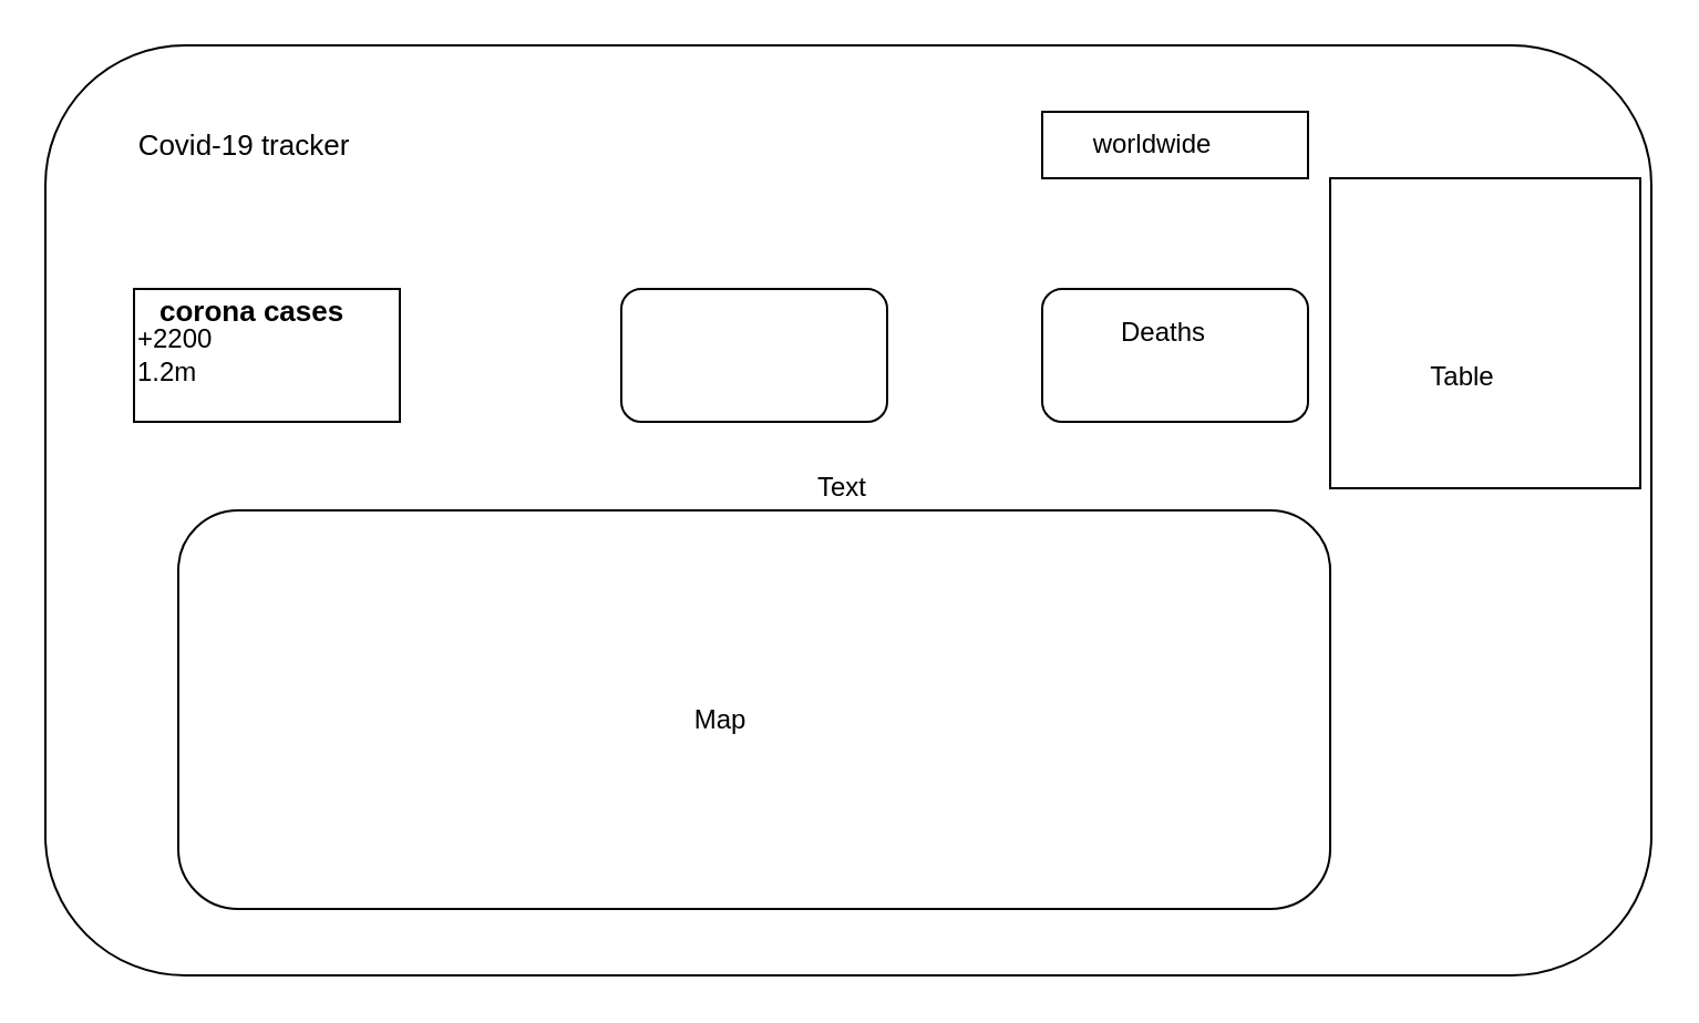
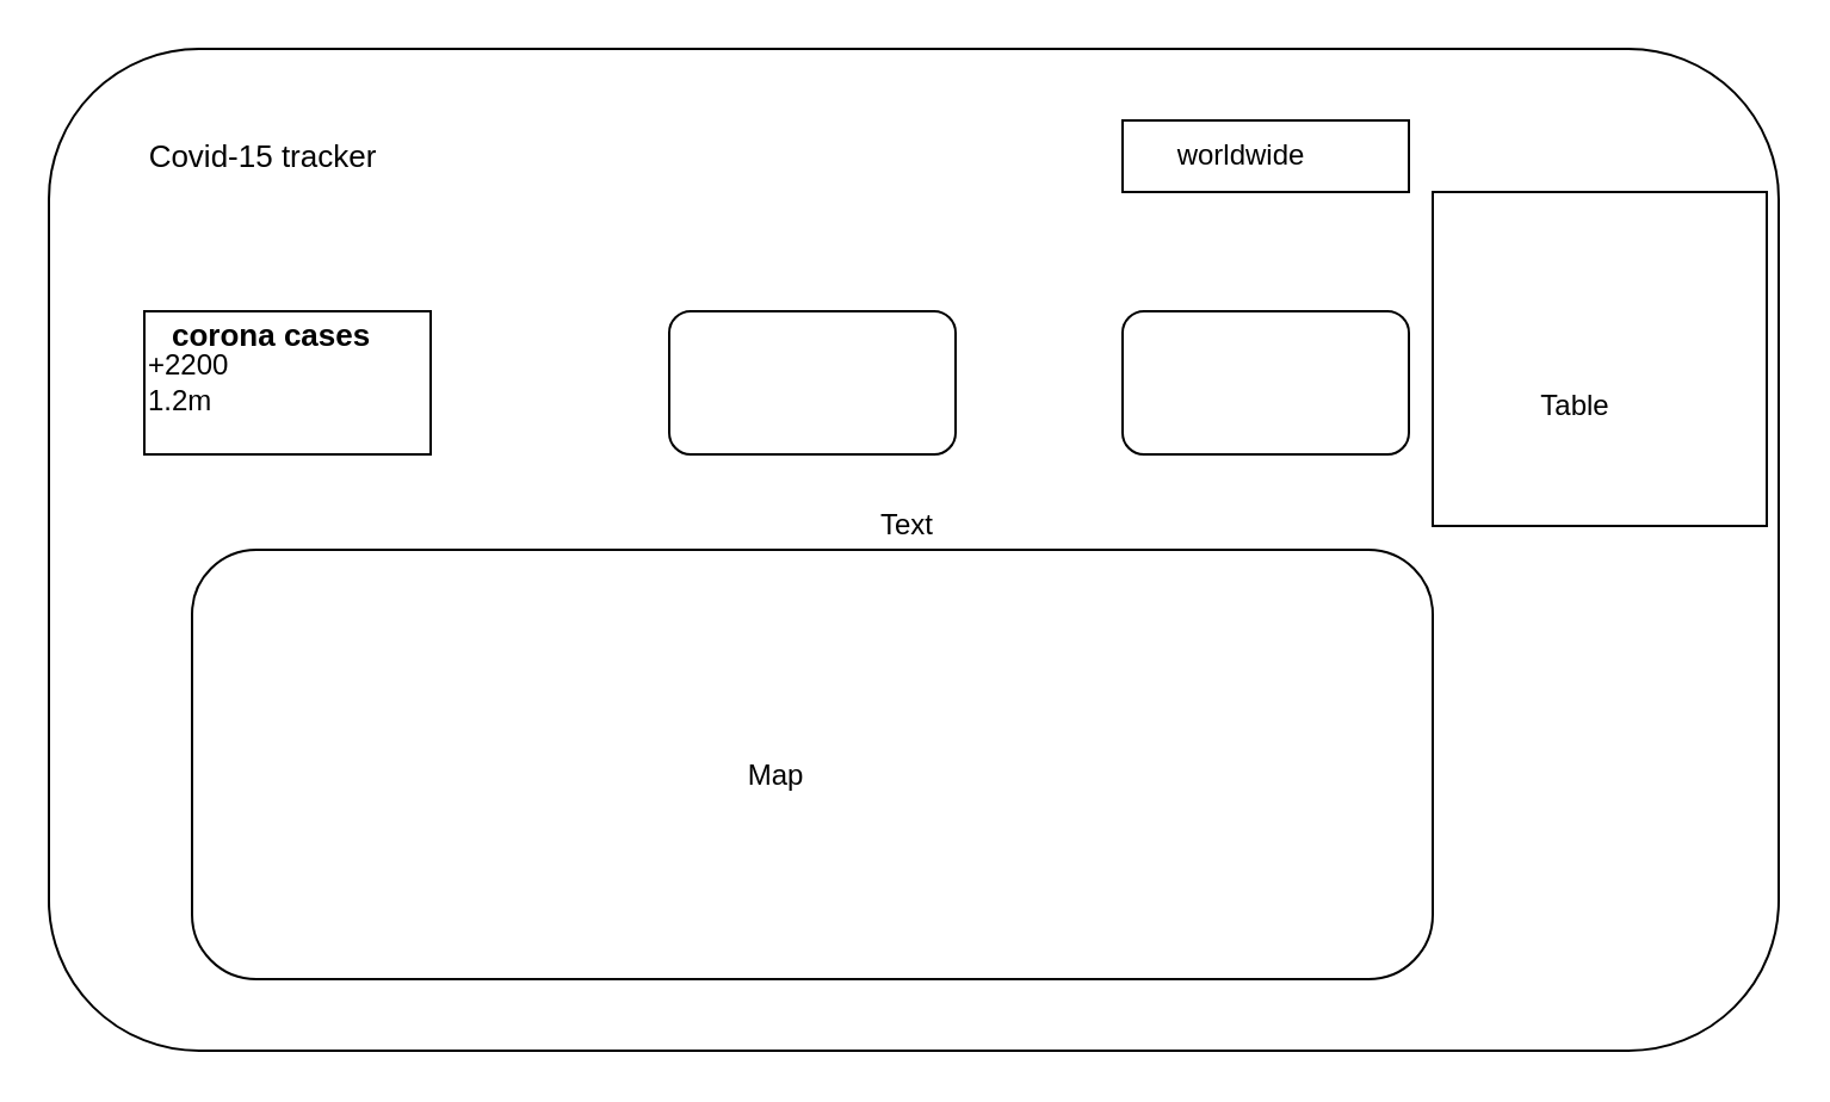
- <mxCell id="4" value="&lt;font style=&quot;font-size: 13px&quot;&gt;Covid-19 tracker&lt;/font&gt;" style="text;html=1;strokeColor=none;fillColor=none;align=center;verticalAlign=middle;whiteSpace=wrap;rounded=0;" vertex="1" parent="1"><mxGeometry x="60" y="60" width="100" height="10" as="geometry" /></mxCell>
+ <mxCell id="4" value="&lt;font style=&quot;font-size: 13px&quot;&gt;Covid-15 tracker&lt;/font&gt;" style="text;html=1;strokeColor=none;fillColor=none;align=center;verticalAlign=middle;whiteSpace=wrap;rounded=0;" vertex="1" parent="1"><mxGeometry x="60" y="60" width="100" height="10" as="geometry" /></mxCell>
- <mxCell id="15" value="Deaths" style="text;html=1;strokeColor=none;fillColor=none;align=center;verticalAlign=middle;whiteSpace=wrap;rounded=0;" vertex="1" parent="1"><mxGeometry x="480" y="140" width="90" height="20" as="geometry" /></mxCell>
